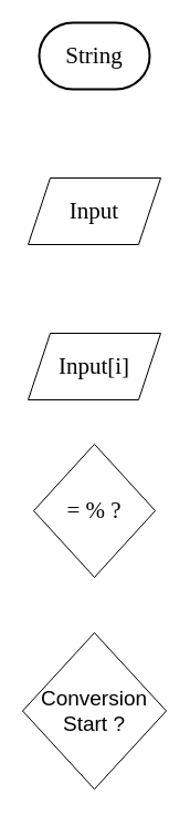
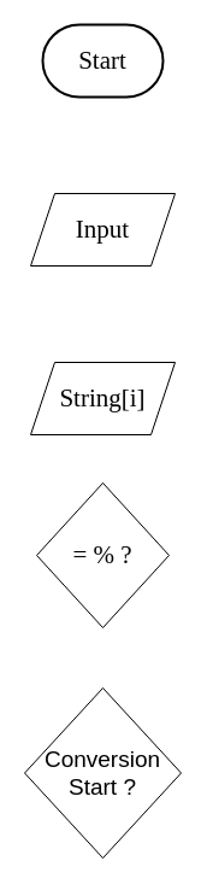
- <mxCell id="2" value="&lt;font style=&quot;font-size: 21px;&quot;&gt;String&lt;/font&gt;" style="strokeWidth=2;html=1;shape=mxgraph.flowchart.terminator;whiteSpace=wrap;fontFamily=Garamond;" vertex="1" parent="1"><mxGeometry x="35" y="20" width="100" height="60" as="geometry" /></mxCell>
+ <mxCell id="2" value="&lt;font style=&quot;font-size: 21px;&quot;&gt;Start&lt;/font&gt;" style="strokeWidth=2;html=1;shape=mxgraph.flowchart.terminator;whiteSpace=wrap;fontFamily=Garamond;" vertex="1" parent="1"><mxGeometry x="35" y="20" width="100" height="60" as="geometry" /></mxCell>
- <mxCell id="4" value="&lt;font style=&quot;font-size: 21px;&quot;&gt;Input[i]&lt;/font&gt;" style="shape=parallelogram;perimeter=parallelogramPerimeter;whiteSpace=wrap;html=1;fixedSize=1;fontFamily=Garamond;fontSize=16;" vertex="1" parent="1"><mxGeometry x="25" y="300" width="120" height="60" as="geometry" /></mxCell>
+ <mxCell id="4" value="&lt;font style=&quot;font-size: 21px;&quot;&gt;String[i]&lt;/font&gt;" style="shape=parallelogram;perimeter=parallelogramPerimeter;whiteSpace=wrap;html=1;fixedSize=1;fontFamily=Garamond;fontSize=16;" vertex="1" parent="1"><mxGeometry x="25" y="300" width="120" height="60" as="geometry" /></mxCell>
